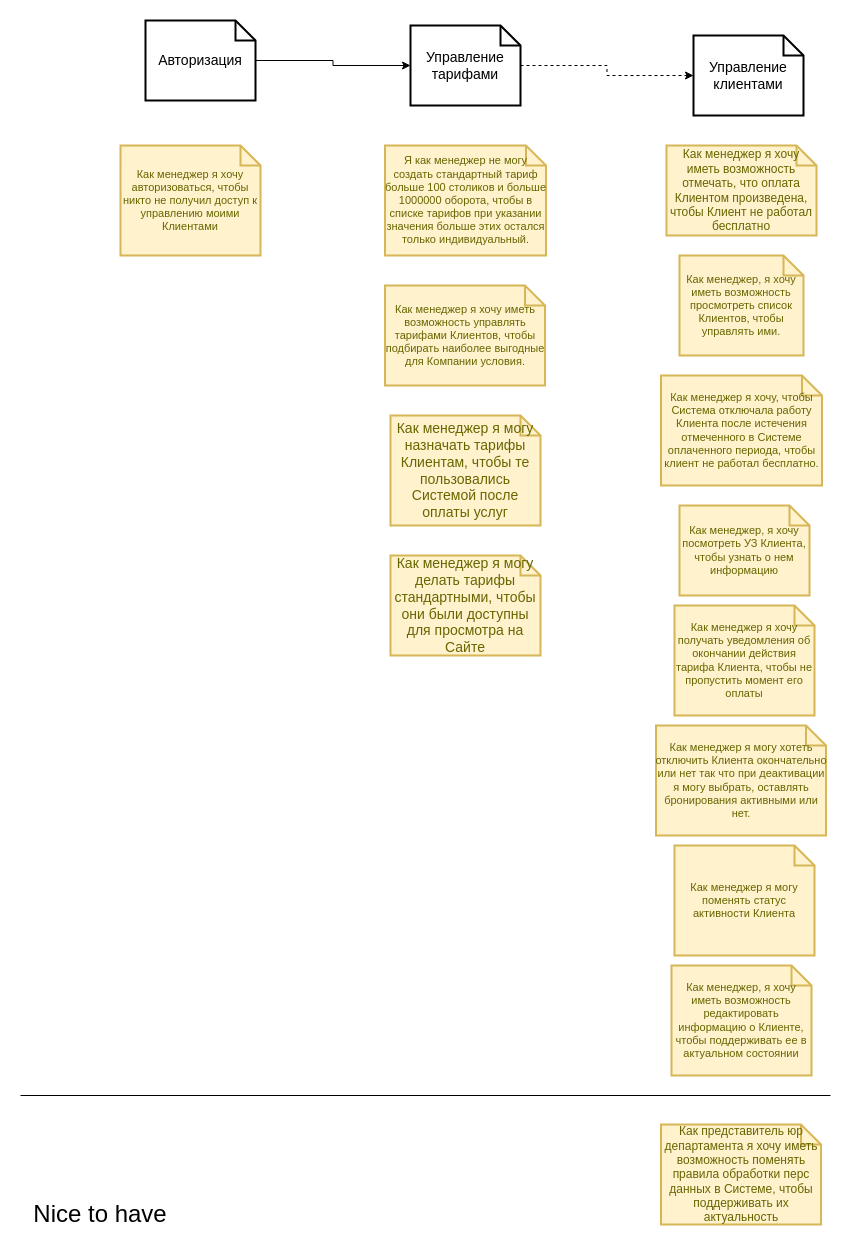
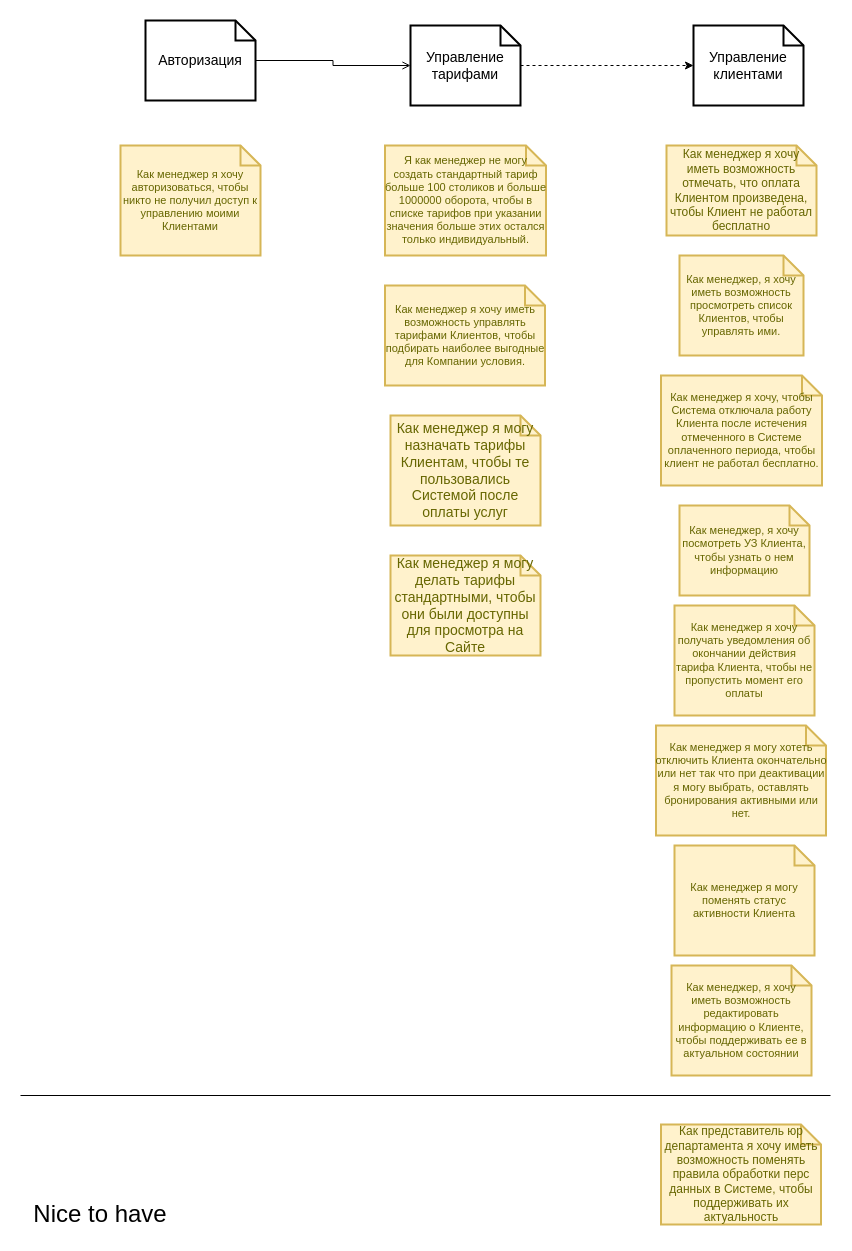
- <mxCell id="14" value="" style="edgeStyle=orthogonalEdgeStyle;rounded=0;orthogonalLoop=1;jettySize=auto;html=1;fontSize=12;" edge="1" parent="1" source="15" target="17"><mxGeometry relative="1" as="geometry" /></mxCell>
+ <mxCell id="14" value="" style="edgeStyle=orthogonalEdgeStyle;rounded=0;orthogonalLoop=1;jettySize=auto;html=1;fontSize=12;endArrow=open;" edge="1" parent="1" source="15" target="17"><mxGeometry relative="1" as="geometry" /></mxCell>
- <mxCell id="18" value="Управление клиентами" style="shape=note;strokeWidth=2;fontSize=14;size=20;whiteSpace=wrap;html=1;" vertex="1" parent="1"><mxGeometry x="693" y="35" width="110.0" height="80" as="geometry" /></mxCell>
+ <mxCell id="18" value="Управление клиентами" style="shape=note;strokeWidth=2;fontSize=14;size=20;whiteSpace=wrap;html=1;" vertex="1" parent="1"><mxGeometry x="693" y="25" width="110.0" height="80" as="geometry" /></mxCell>
